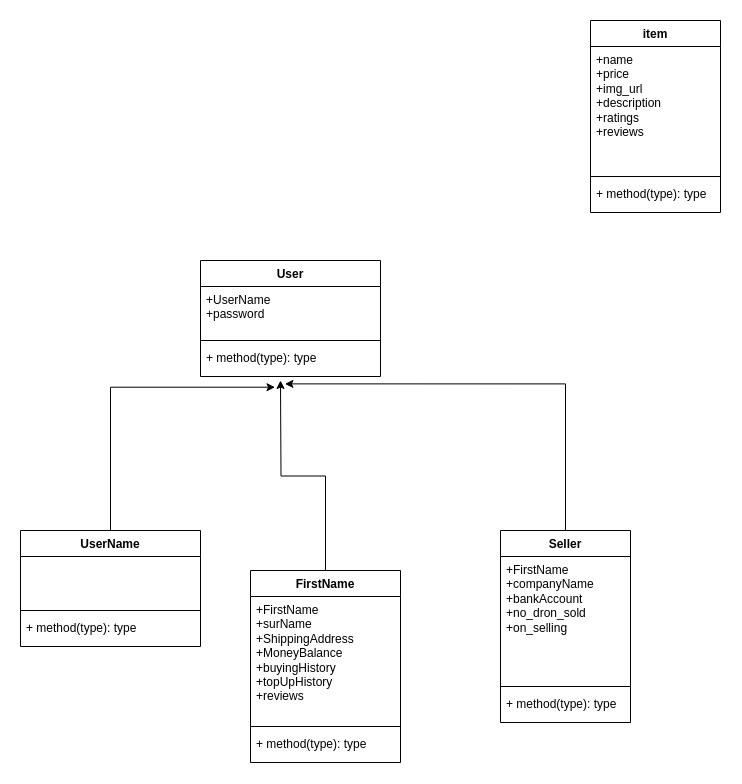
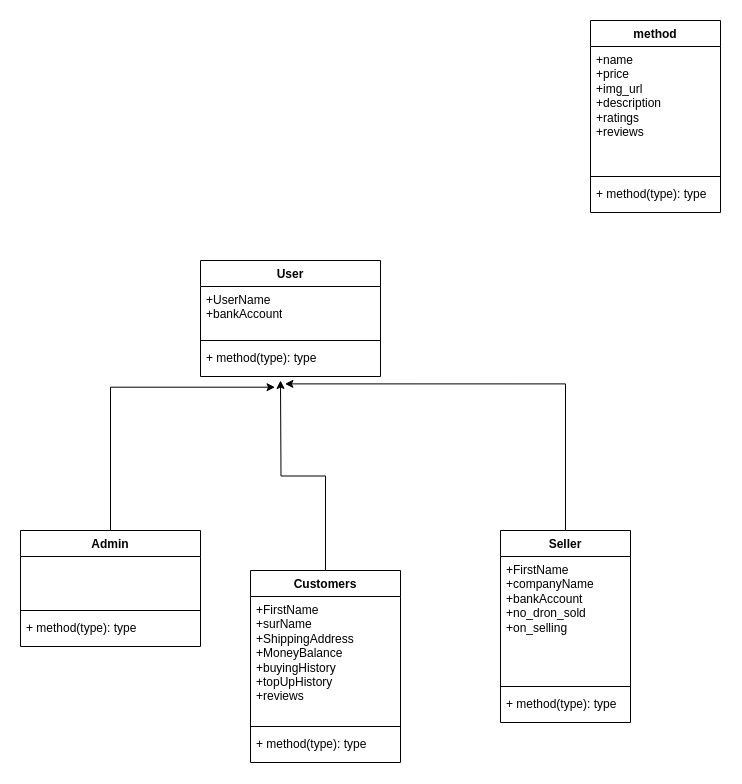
- <mxCell id="19" value="item" style="swimlane;fontStyle=1;align=center;verticalAlign=top;childLayout=stackLayout;horizontal=1;startSize=26;horizontalStack=0;resizeParent=1;resizeParentMax=0;resizeLast=0;collapsible=1;marginBottom=0;whiteSpace=wrap;html=1;" vertex="1" parent="1"><mxGeometry x="590" y="20" width="130" height="192" as="geometry" /></mxCell>
+ <mxCell id="19" value="method" style="swimlane;fontStyle=1;align=center;verticalAlign=top;childLayout=stackLayout;horizontal=1;startSize=26;horizontalStack=0;resizeParent=1;resizeParentMax=0;resizeLast=0;collapsible=1;marginBottom=0;whiteSpace=wrap;html=1;" vertex="1" parent="1"><mxGeometry x="590" y="20" width="130" height="192" as="geometry" /></mxCell>
- <mxCell id="3" value="+UserName&lt;div&gt;+password&lt;/div&gt;&lt;div&gt;&lt;br&gt;&lt;/div&gt;" style="text;strokeColor=none;fillColor=none;align=left;verticalAlign=top;spacingLeft=4;spacingRight=4;overflow=hidden;rotatable=0;points=[[0,0.5],[1,0.5]];portConstraint=eastwest;whiteSpace=wrap;html=1;" vertex="1" parent="2"><mxGeometry y="26" width="180" height="50" as="geometry" /></mxCell>
+ <mxCell id="3" value="+UserName&lt;div&gt;+bankAccount&lt;/div&gt;&lt;div&gt;&lt;br&gt;&lt;/div&gt;" style="text;strokeColor=none;fillColor=none;align=left;verticalAlign=top;spacingLeft=4;spacingRight=4;overflow=hidden;rotatable=0;points=[[0,0.5],[1,0.5]];portConstraint=eastwest;whiteSpace=wrap;html=1;" vertex="1" parent="2"><mxGeometry y="26" width="180" height="50" as="geometry" /></mxCell>
- <mxCell id="15" value="UserName" style="swimlane;fontStyle=1;align=center;verticalAlign=top;childLayout=stackLayout;horizontal=1;startSize=26;horizontalStack=0;resizeParent=1;resizeParentMax=0;resizeLast=0;collapsible=1;marginBottom=0;whiteSpace=wrap;html=1;" vertex="1" parent="1"><mxGeometry x="20" y="530" width="180" height="116" as="geometry" /></mxCell>
+ <mxCell id="15" value="Admin" style="swimlane;fontStyle=1;align=center;verticalAlign=top;childLayout=stackLayout;horizontal=1;startSize=26;horizontalStack=0;resizeParent=1;resizeParentMax=0;resizeLast=0;collapsible=1;marginBottom=0;whiteSpace=wrap;html=1;" vertex="1" parent="1"><mxGeometry x="20" y="530" width="180" height="116" as="geometry" /></mxCell>
- <mxCell id="7" value="FirstName" style="swimlane;fontStyle=1;align=center;verticalAlign=top;childLayout=stackLayout;horizontal=1;startSize=26;horizontalStack=0;resizeParent=1;resizeParentMax=0;resizeLast=0;collapsible=1;marginBottom=0;whiteSpace=wrap;html=1;" vertex="1" parent="1"><mxGeometry x="250" y="570" width="150" height="192" as="geometry" /></mxCell>
+ <mxCell id="7" value="Customers" style="swimlane;fontStyle=1;align=center;verticalAlign=top;childLayout=stackLayout;horizontal=1;startSize=26;horizontalStack=0;resizeParent=1;resizeParentMax=0;resizeLast=0;collapsible=1;marginBottom=0;whiteSpace=wrap;html=1;" vertex="1" parent="1"><mxGeometry x="250" y="570" width="150" height="192" as="geometry" /></mxCell>
